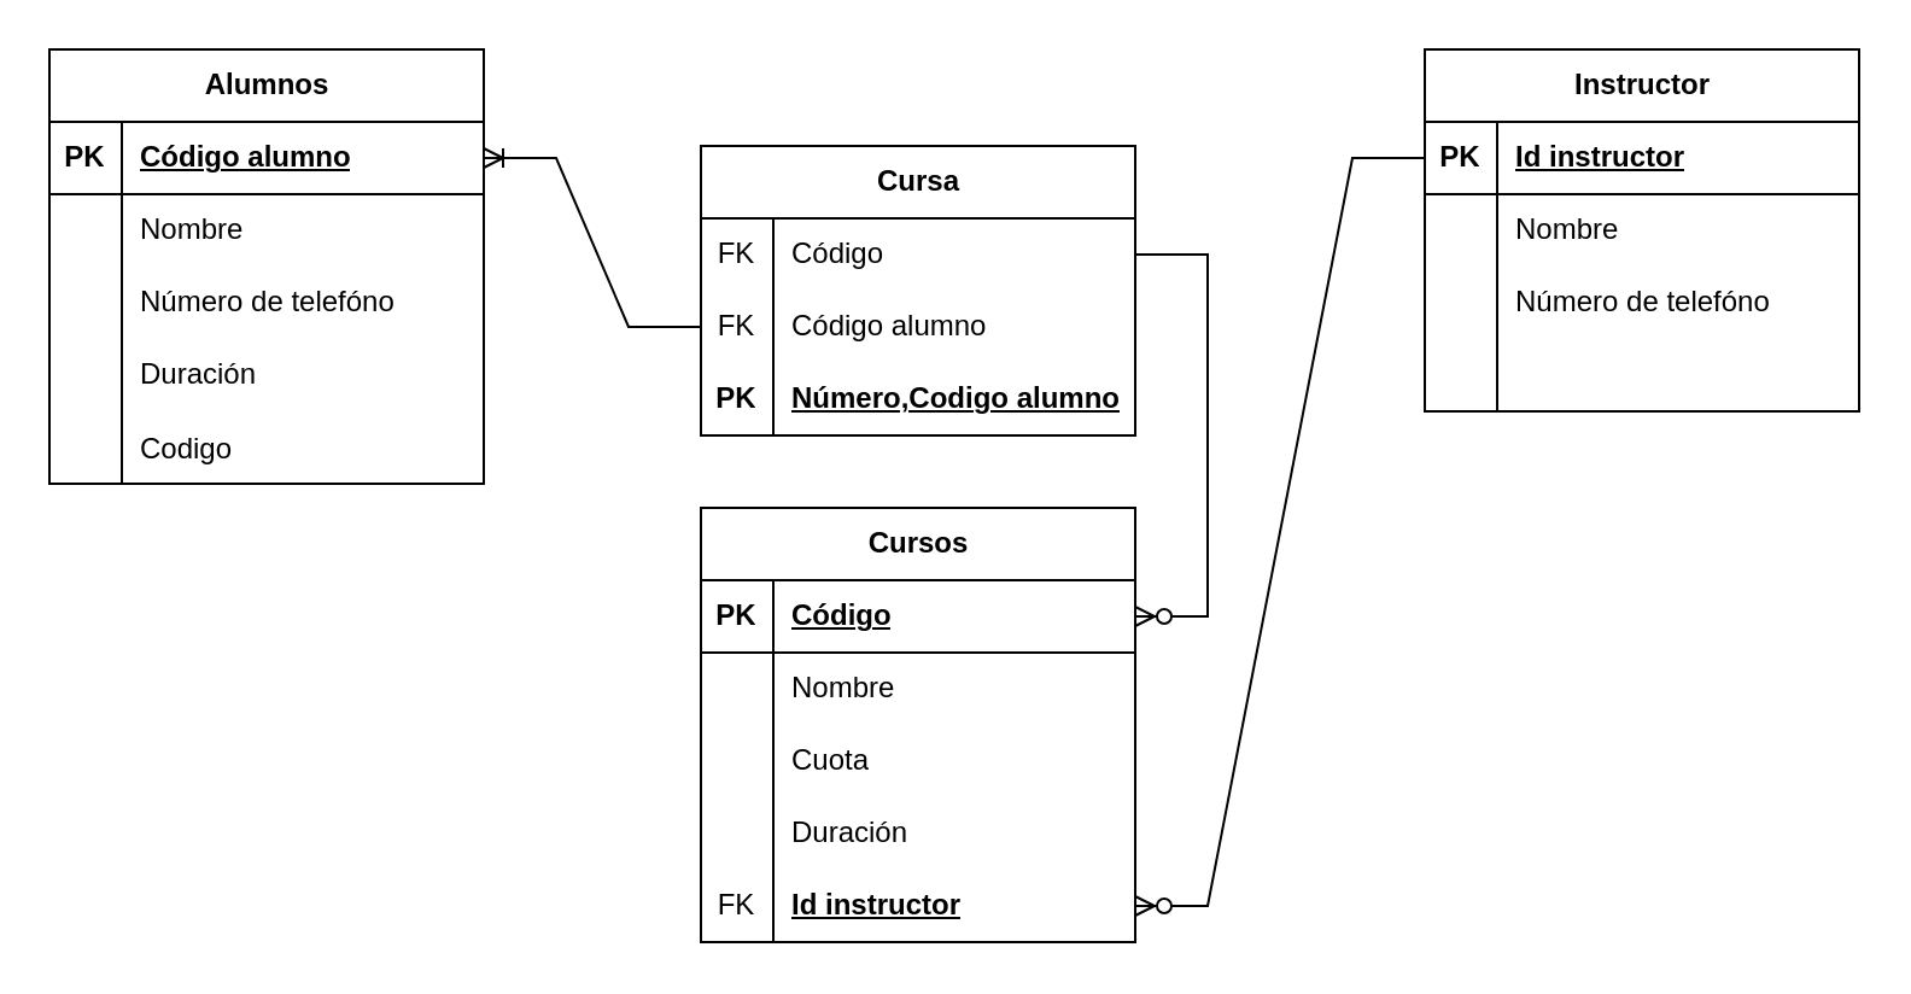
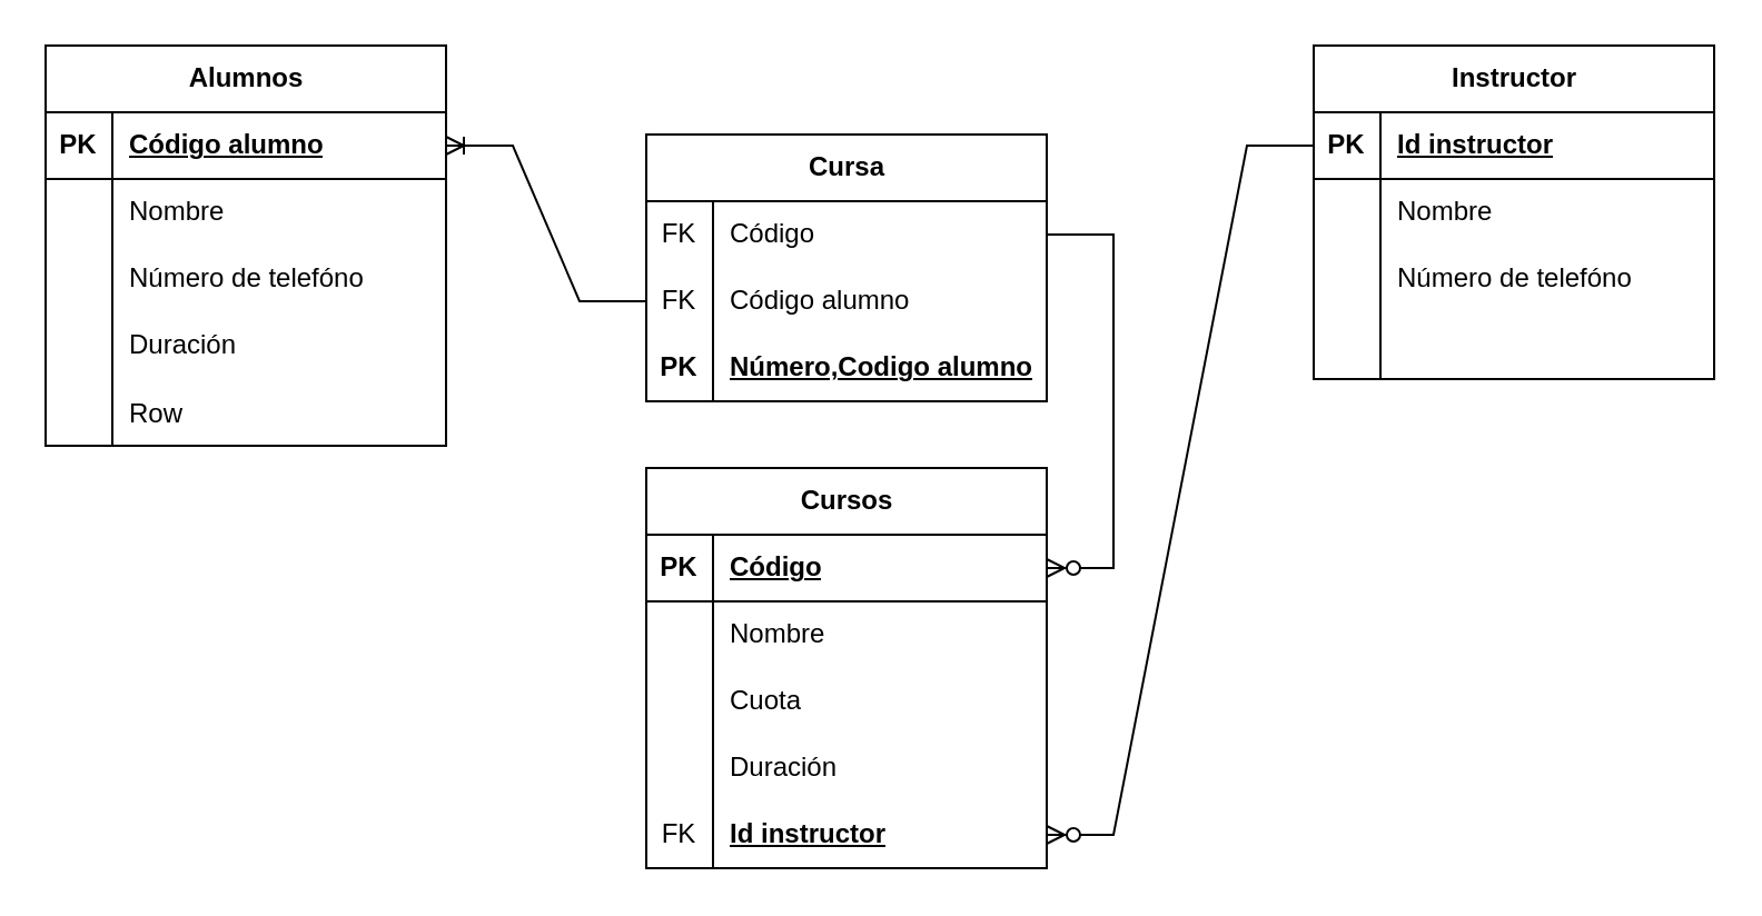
- <mxCell id="17" value="Codigo" style="shape=partialRectangle;connectable=0;fillColor=none;top=0;left=0;bottom=0;right=0;align=left;spacingLeft=6;overflow=hidden;" parent="15" vertex="1"><mxGeometry x="30" width="150" height="30" as="geometry"><mxRectangle width="150" height="30" as="alternateBounds" /></mxGeometry></mxCell>
+ <mxCell id="17" value="Row" style="shape=partialRectangle;connectable=0;fillColor=none;top=0;left=0;bottom=0;right=0;align=left;spacingLeft=6;overflow=hidden;" parent="15" vertex="1"><mxGeometry x="30" width="150" height="30" as="geometry"><mxRectangle width="150" height="30" as="alternateBounds" /></mxGeometry></mxCell>
